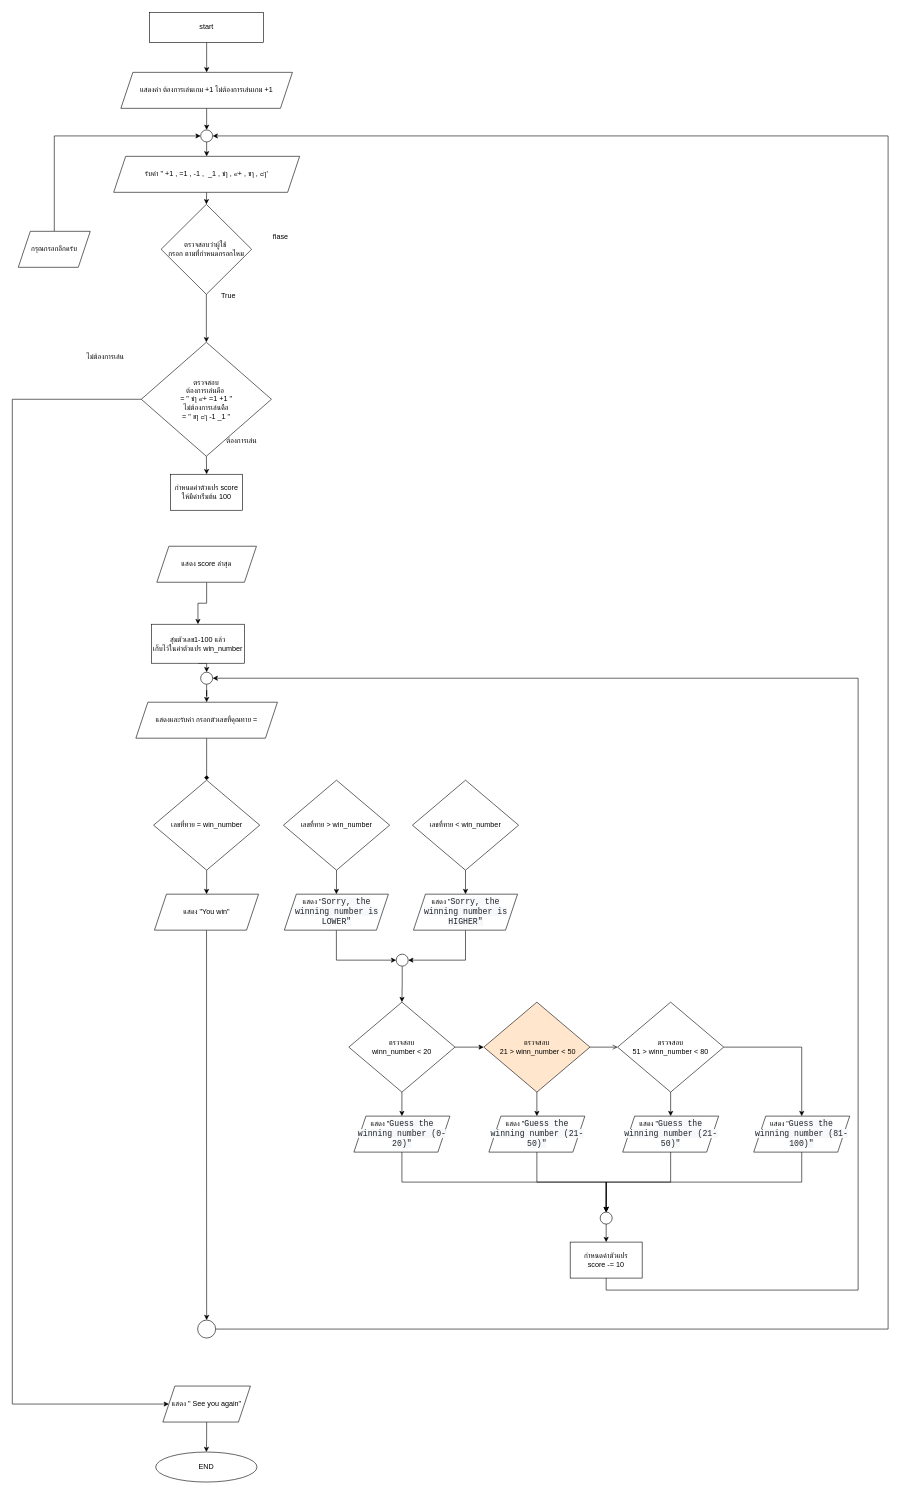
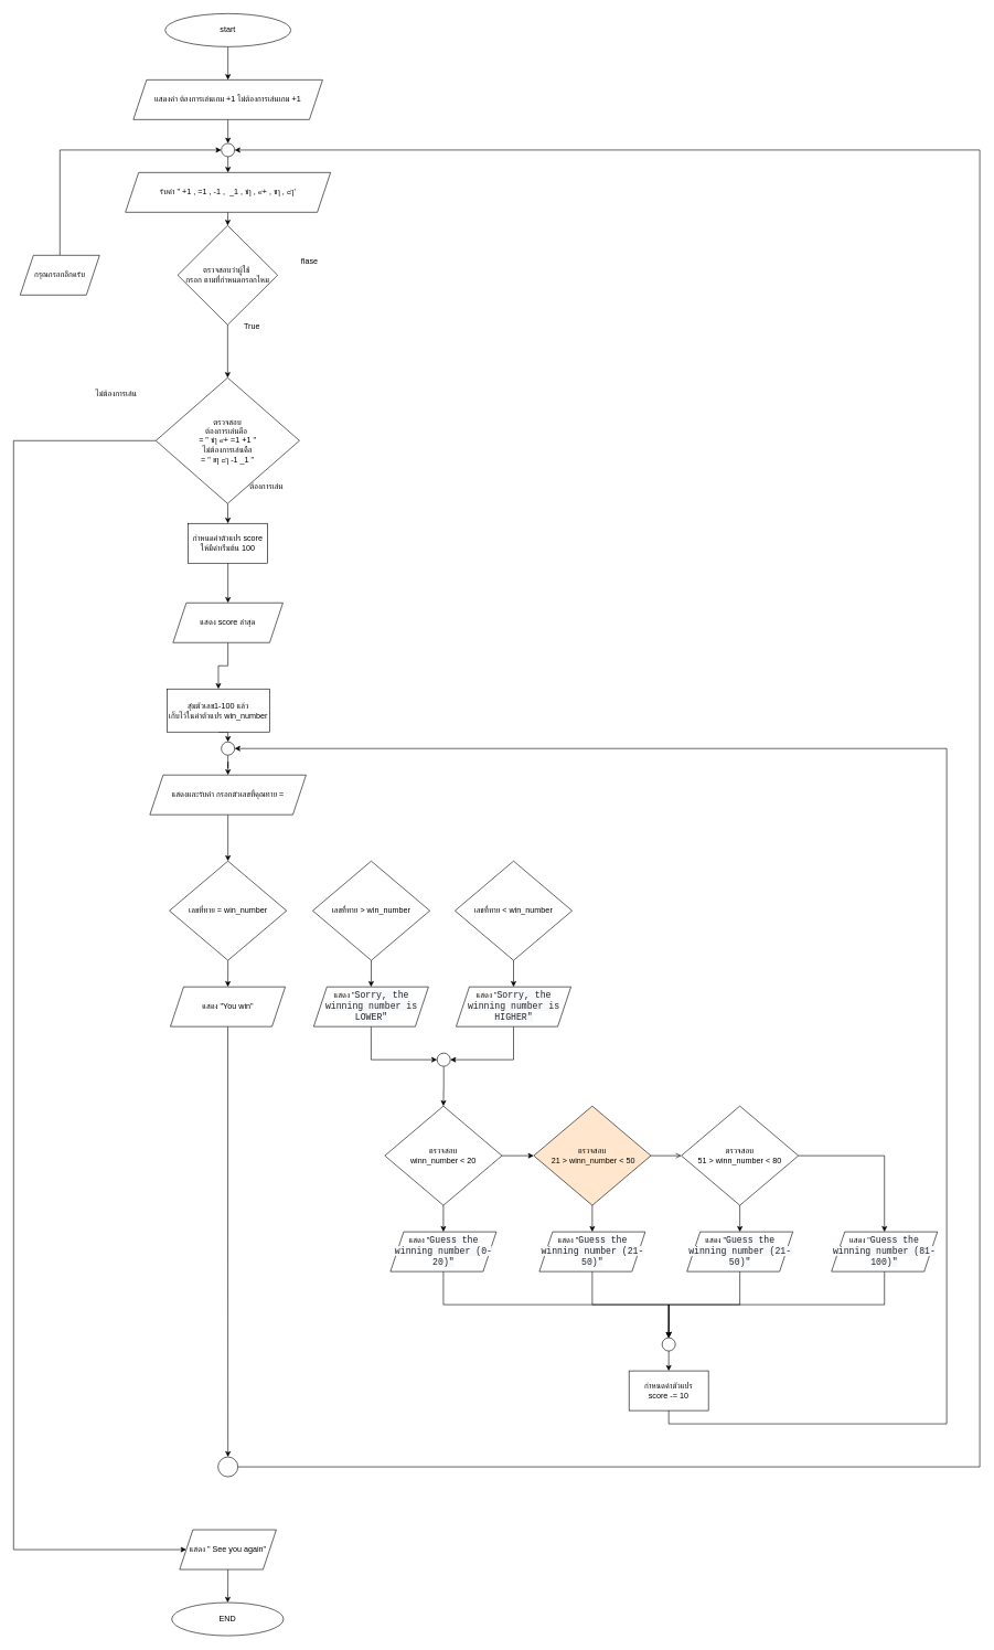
- <mxCell id="3" value="start" style="whiteSpace=wrap;html=1;rounded=0;" parent="1" vertex="1"><mxGeometry x="249" y="20" width="190" height="50" as="geometry" /></mxCell>
+ <mxCell id="3" value="start" style="ellipse;whiteSpace=wrap;html=1;" parent="1" vertex="1"><mxGeometry x="249" y="20" width="190" height="50" as="geometry" /></mxCell>
+ <mxCell id="35" style="edgeStyle=orthogonalEdgeStyle;rounded=0;orthogonalLoop=1;jettySize=auto;html=1;exitX=0.5;exitY=1;exitDx=0;exitDy=0;entryX=0.5;entryY=0;entryDx=0;entryDy=0;" parent="1" source="36" target="38" edge="1"><mxGeometry relative="1" as="geometry" /></mxCell>
- <mxCell id="23" value="" style="edgeStyle=orthogonalEdgeStyle;rounded=0;orthogonalLoop=1;jettySize=auto;html=1;endArrow=diamond;" parent="1" source="24" target="26" edge="1"><mxGeometry relative="1" as="geometry" /></mxCell>
+ <mxCell id="23" value="" style="edgeStyle=orthogonalEdgeStyle;rounded=0;orthogonalLoop=1;jettySize=auto;html=1;" parent="1" source="24" target="26" edge="1"><mxGeometry relative="1" as="geometry" /></mxCell>
